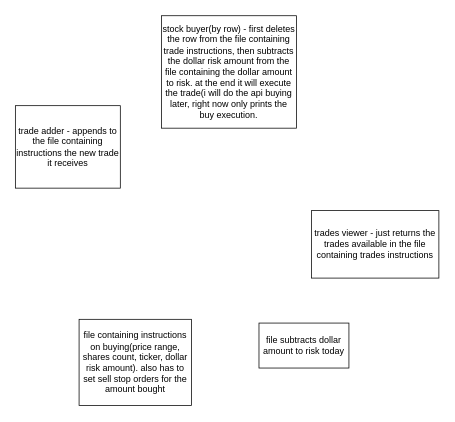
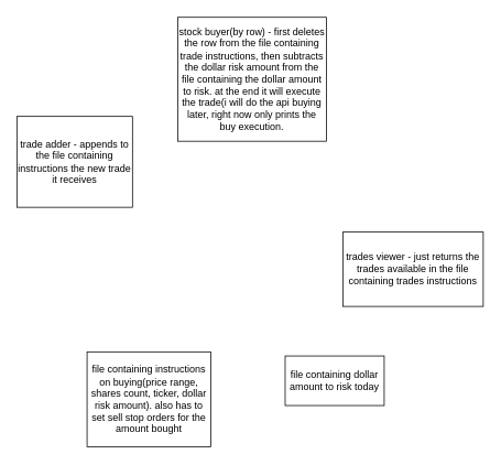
- <mxCell id="3" value="file subtracts dollar amount to risk today" style="whiteSpace=wrap;html=1;" vertex="1" parent="1"><mxGeometry x="345" y="430" width="120" height="60" as="geometry" /></mxCell>
+ <mxCell id="3" value="file containing dollar amount to risk today" style="whiteSpace=wrap;html=1;" vertex="1" parent="1"><mxGeometry x="345" y="430" width="120" height="60" as="geometry" /></mxCell>
